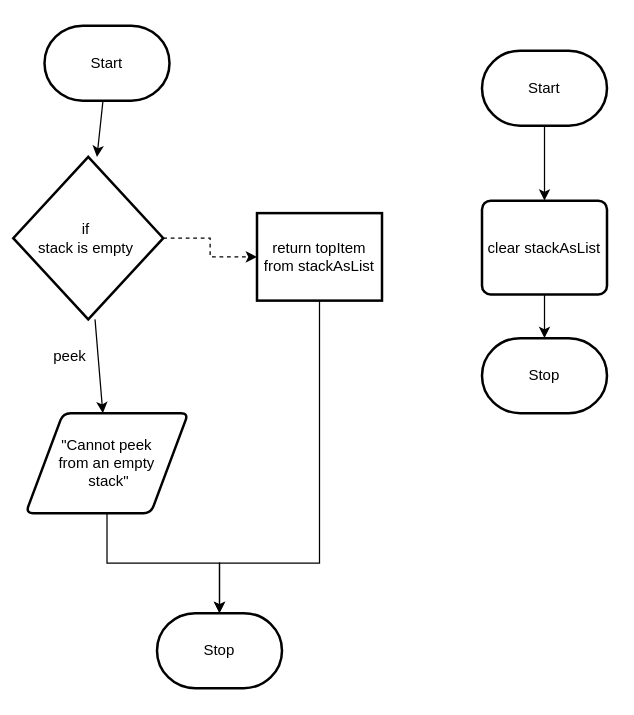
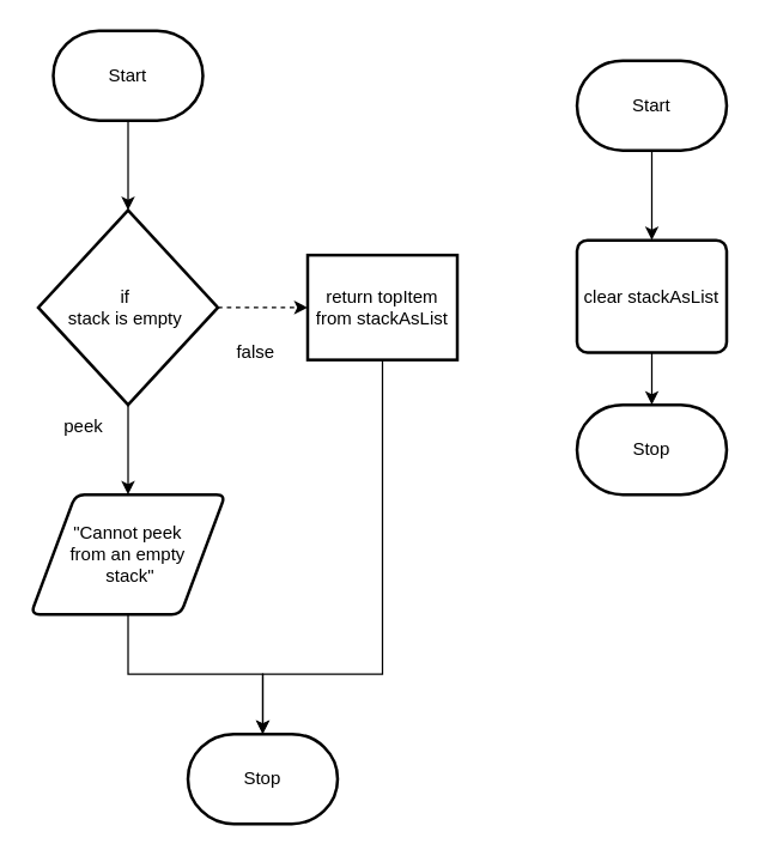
- <mxCell id="6" value="if&amp;nbsp;&lt;br&gt;stack is empty&amp;nbsp;" style="strokeWidth=2;html=1;shape=mxgraph.flowchart.decision;whiteSpace=wrap;" vertex="1" parent="1"><mxGeometry x="10" y="125" width="120" height="130" as="geometry" /></mxCell>
+ <mxCell id="6" value="if&amp;nbsp;&lt;br&gt;stack is empty&amp;nbsp;" style="strokeWidth=2;html=1;shape=mxgraph.flowchart.decision;whiteSpace=wrap;" vertex="1" parent="1"><mxGeometry x="25" y="140" width="120" height="130" as="geometry" /></mxCell>
+ <mxCell id="13" value="false" style="text;html=1;align=center;verticalAlign=middle;resizable=0;points=[];autosize=1;strokeColor=none;fillColor=none;" vertex="1" parent="1"><mxGeometry x="145" y="220" width="50" height="30" as="geometry" /></mxCell>
